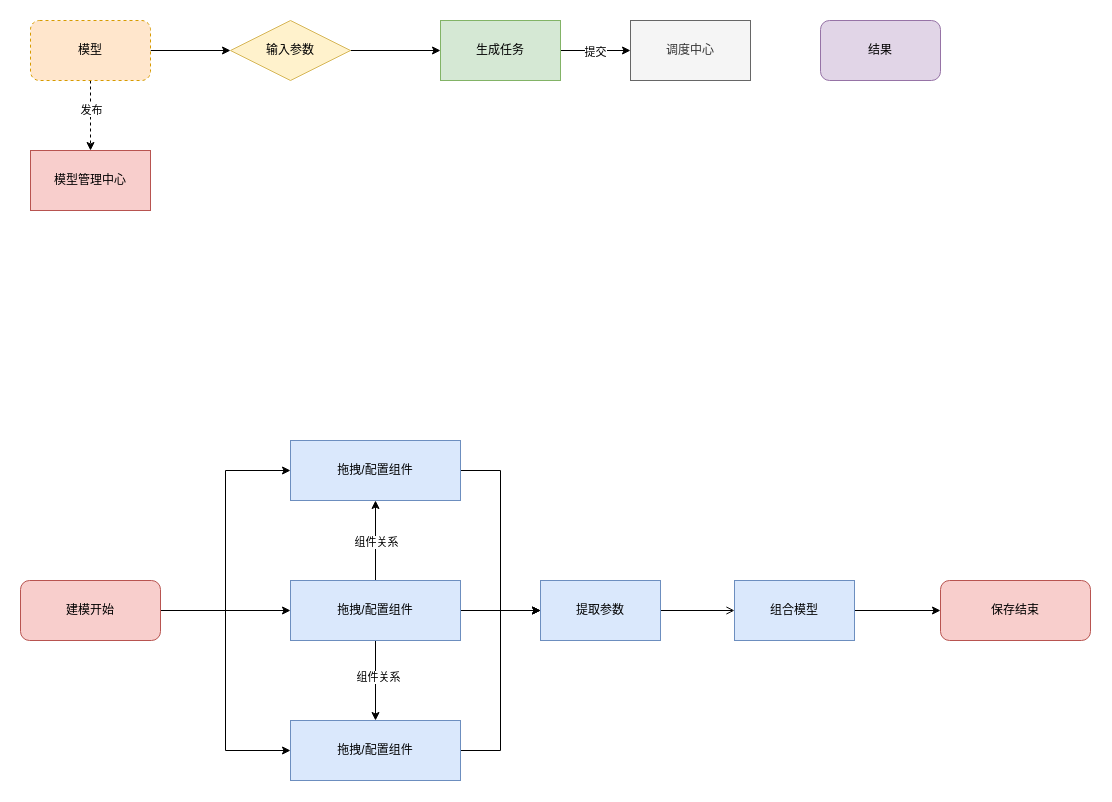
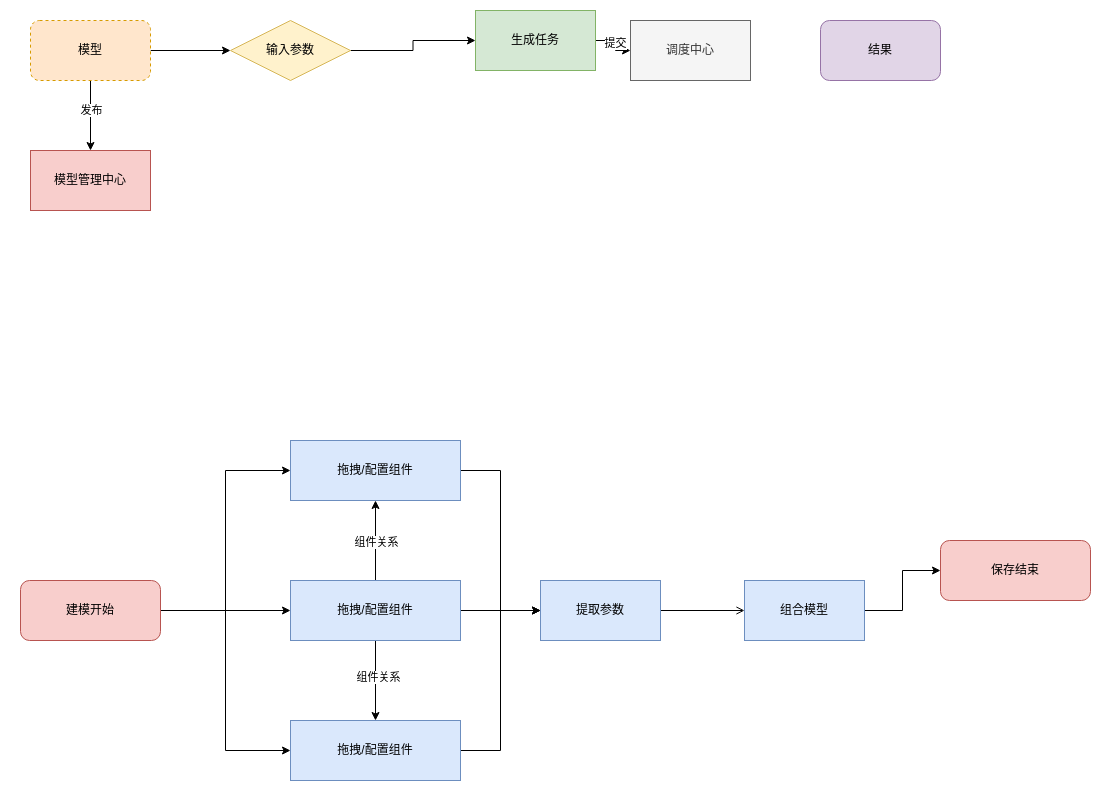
- <mxCell id="10" value="生成任务" style="rounded=0;whiteSpace=wrap;html=1;fillColor=#d5e8d4;strokeColor=#82b366;" vertex="1" parent="1"><mxGeometry x="440" y="20" width="120" height="60" as="geometry" /></mxCell>
+ <mxCell id="10" value="生成任务" style="rounded=0;whiteSpace=wrap;html=1;fillColor=#d5e8d4;strokeColor=#82b366;" vertex="1" parent="1"><mxGeometry x="475" y="10" width="120" height="60" as="geometry" /></mxCell>
- <mxCell id="3" style="edgeStyle=orthogonalEdgeStyle;rounded=0;orthogonalLoop=1;jettySize=auto;html=1;dashed=1;" edge="1" parent="1" source="5" target="13"><mxGeometry relative="1" as="geometry" /></mxCell>
+ <mxCell id="3" style="edgeStyle=orthogonalEdgeStyle;rounded=0;orthogonalLoop=1;jettySize=auto;html=1;" edge="1" parent="1" source="5" target="13"><mxGeometry relative="1" as="geometry" /></mxCell>
- <mxCell id="31" value="组合模型" style="whiteSpace=wrap;html=1;rounded=0;glass=0;fillColor=#dae8fc;strokeColor=#6c8ebf;" vertex="1" parent="1"><mxGeometry x="734" y="580" width="120" height="60" as="geometry" /></mxCell>
+ <mxCell id="31" value="组合模型" style="whiteSpace=wrap;html=1;rounded=0;glass=0;fillColor=#dae8fc;strokeColor=#6c8ebf;" vertex="1" parent="1"><mxGeometry x="744" y="580" width="120" height="60" as="geometry" /></mxCell>
- <mxCell id="32" value="保存结束" style="whiteSpace=wrap;html=1;rounded=1;glass=0;fillColor=#f8cecc;strokeColor=#b85450;" vertex="1" parent="1"><mxGeometry x="940" y="580" width="150" height="60" as="geometry" /></mxCell>
+ <mxCell id="32" value="保存结束" style="whiteSpace=wrap;html=1;rounded=1;glass=0;fillColor=#f8cecc;strokeColor=#b85450;" vertex="1" parent="1"><mxGeometry x="940" y="540" width="150" height="60" as="geometry" /></mxCell>
